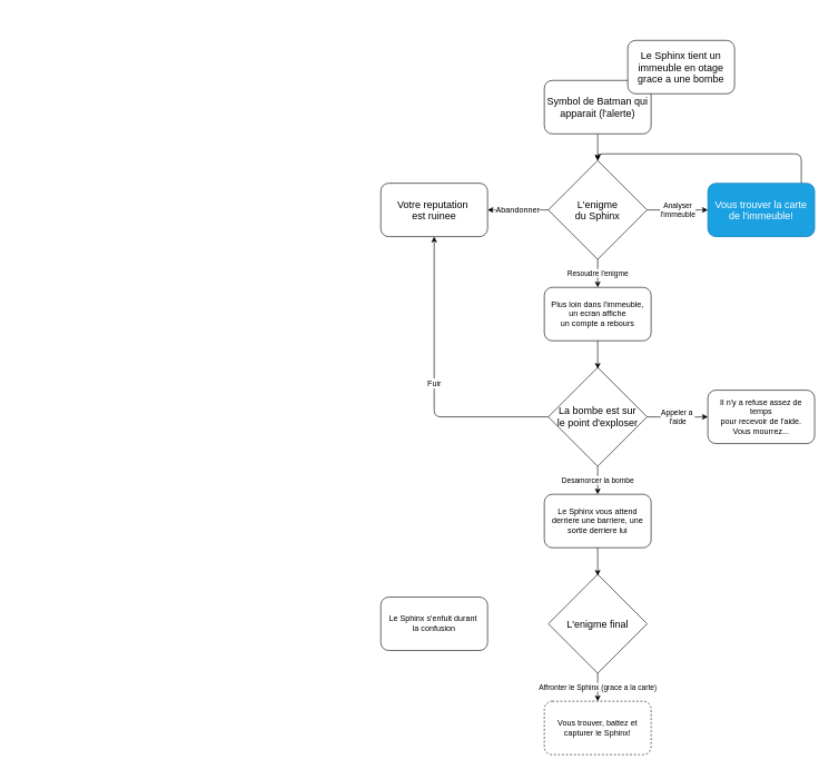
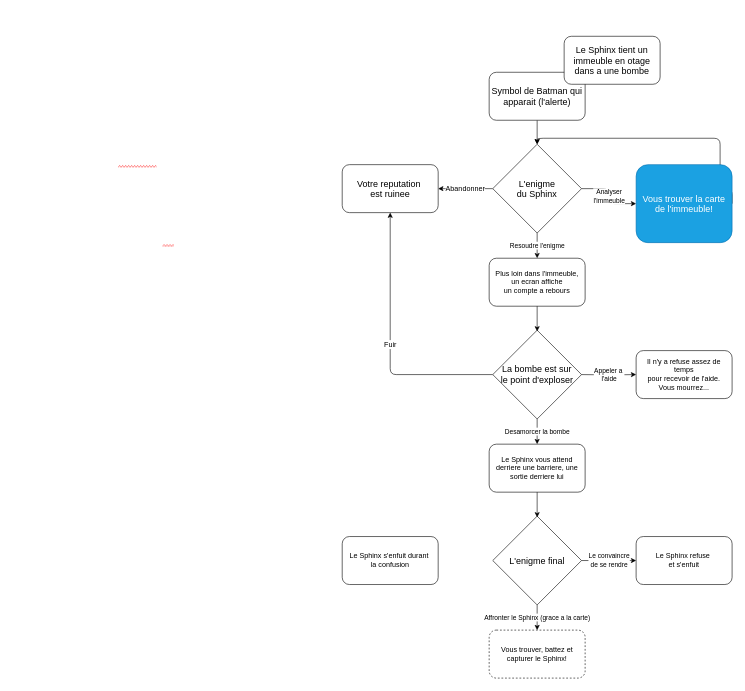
- <mxCell id="12" value="&lt;span style=&quot;font-size: 15px;&quot;&gt;Le Sphinx tient un immeuble en otage grace a une bombe&lt;/span&gt;" style="rounded=1;whiteSpace=wrap;html=1;" parent="1" vertex="1"><mxGeometry x="940" y="60" width="160" height="80" as="geometry" /></mxCell>
+ <mxCell id="12" value="&lt;span style=&quot;font-size: 15px;&quot;&gt;Le Sphinx tient un immeuble en otage dans a une bombe&lt;/span&gt;" style="rounded=1;whiteSpace=wrap;html=1;" parent="1" vertex="1"><mxGeometry x="940" y="60" width="160" height="80" as="geometry" /></mxCell>
+ <mxCell id="4" value="&lt;p style=&quot;box-sizing: border-box; scroll-margin-top: calc(var(--site-header-height) + 20px); color: rgb(255, 255, 255); font-size: 19px; text-align: start; line-height: 120%;&quot;&gt;&lt;font face=&quot;Times New Roman&quot;&gt;&lt;span style=&quot;box-sizing: border-box; scroll-margin-top: calc(var(--site-header-height) + 20px); font-weight: bolder;&quot;&gt;Genre:&lt;/span&gt;&amp;nbsp;Action, mystere&lt;/font&gt;&lt;/p&gt;&lt;p style=&quot;box-sizing: border-box; scroll-margin-top: calc(var(--site-header-height) + 20px); color: rgb(255, 255, 255); font-size: 19px; text-align: start; line-height: 120%;&quot;&gt;&lt;font face=&quot;Times New Roman&quot;&gt;&lt;span style=&quot;box-sizing: border-box; scroll-margin-top: calc(var(--site-header-height) + 20px); font-weight: bolder;&quot;&gt;Inspiration:&lt;/span&gt;&amp;nbsp;&lt;a style=&quot;box-sizing: border-box; scroll-margin-top: calc(var(--site-header-height) + 20px); color: currentcolor; background-image: linear-gradient(0deg,var(--highlight),var(--highlight)); background-position: center bottom; background-repeat: no-repeat; background-size: 100% 40%; text-decoration-line: none; transition: background-size 0.1s cubic-bezier(0.455, 0.03, 0.515, 0.955) 75ms;&quot; href=&quot;https://www.imdb.com/title/tt1631867/&quot; rel=&quot;noopener noreferrer&quot; target=&quot;_blank&quot;&gt;B&lt;/a&gt;atman&lt;/font&gt;&lt;/p&gt;&lt;p style=&quot;box-sizing: border-box; scroll-margin-top: calc(var(--site-header-height) + 20px); color: rgb(255, 255, 255); font-size: 19px; text-align: start; line-height: 120%;&quot;&gt;&lt;font face=&quot;Times New Roman&quot;&gt;&lt;span style=&quot;box-sizing: border-box; scroll-margin-top: calc(var(--site-header-height) + 20px); font-weight: bolder;&quot;&gt;Nom:&lt;/span&gt;&amp;nbsp;Le retour du Sphinx&lt;/font&gt;&lt;/p&gt;&lt;p style=&quot;box-sizing: border-box; scroll-margin-top: calc(var(--site-header-height) + 20px); color: rgb(255, 255, 255); font-size: 19px; text-align: start; line-height: 120%;&quot;&gt;&lt;span style=&quot;background-color: initial; box-sizing: border-box; scroll-margin-top: calc(var(--site-header-height) + 20px); font-weight: bolder;&quot;&gt;&lt;font face=&quot;Times New Roman&quot;&gt;Palette:&amp;nbsp;&lt;/font&gt;&lt;/span&gt;&lt;/p&gt;&lt;p style=&quot;box-sizing: border-box; scroll-margin-top: calc(var(--site-header-height) + 20px); color: rgb(255, 255, 255); font-size: 19px; text-align: start; line-height: 120%;&quot;&gt;&lt;font face=&quot;Times New Roman&quot;&gt;&lt;span style=&quot;background-color: initial; margin: 0px; padding: 0px; user-select: text; -webkit-user-drag: none; -webkit-tap-highlight-color: transparent; line-height: 25px; font-variant-ligatures: none !important;&quot; lang=&quot;EN-US&quot; class=&quot;TextRun SCXO255945562 BCX9&quot; data-contrast=&quot;auto&quot;&gt;&lt;b style=&quot;&quot;&gt;Couleur de fond du site:&lt;/b&gt; #2F2E2C&lt;/span&gt;&lt;/font&gt;&lt;/p&gt;&lt;p style=&quot;box-sizing: border-box; scroll-margin-top: calc(var(--site-header-height) + 20px); color: rgb(255, 255, 255); font-size: 19px; text-align: start; line-height: 120%;&quot;&gt;&lt;font face=&quot;Times New Roman&quot;&gt;&lt;span style=&quot;background-color: initial; margin: 0px; padding: 0px; user-select: text; -webkit-user-drag: none; -webkit-tap-highlight-color: transparent; line-height: 25px; font-variant-ligatures: none !important;&quot; lang=&quot;EN-US&quot; class=&quot;TextRun SCXO255945562 BCX9&quot; data-contrast=&quot;auto&quot;&gt;&lt;b&gt;&lt;span style=&quot;margin: 0px; padding: 0px; user-select: text; -webkit-user-drag: none; -webkit-tap-highlight-color: transparent;&quot; class=&quot;NormalTextRun SCXO255945562 BCX9&quot;&gt;Couleur de fond du&amp;nbsp;&lt;/span&gt;&lt;span style=&quot;margin: 0px; padding: 0px; user-select: text; -webkit-user-drag: none; -webkit-tap-highlight-color: transparent; background-repeat: repeat-x; background-position: left bottom; background-image: url(&amp;quot;data:image/gif;base64,R0lGODlhBQAEAJECAP////8AAAAAAAAAACH5BAEAAAIALAAAAAAFAAQAAAIIlGAXCCHrTCgAOw==&amp;quot;); border-bottom: 1px solid transparent;&quot; class=&quot;SpellingError SCXO255945562 BCX9&quot;&gt;contenu&lt;/span&gt;&lt;/b&gt;&lt;span style=&quot;margin: 0px; padding: 0px; user-select: text; -webkit-user-drag: none; -webkit-tap-highlight-color: transparent;&quot; class=&quot;NormalTextRun SCXO255945562 BCX9&quot;&gt;&lt;b&gt;:&lt;/b&gt; #679BF1&lt;/span&gt;&lt;/span&gt;&lt;/font&gt;&lt;/p&gt;&lt;p style=&quot;box-sizing: border-box; scroll-margin-top: calc(var(--site-header-height) + 20px); color: rgb(255, 255, 255); font-size: 19px; text-align: start; line-height: 120%;&quot;&gt;&lt;font face=&quot;Times New Roman&quot;&gt;&lt;span style=&quot;background-color: initial; margin: 0px; padding: 0px; user-select: text; -webkit-user-drag: none; -webkit-tap-highlight-color: transparent; line-height: 25px; font-variant-ligatures: none !important;&quot; lang=&quot;EN-US&quot; class=&quot;TextRun SCXO255945562 BCX9&quot; data-contrast=&quot;auto&quot;&gt;&lt;b&gt;Couleur de la police:&lt;/b&gt; #050505&lt;/span&gt;&lt;/font&gt;&lt;/p&gt;&lt;p style=&quot;box-sizing: border-box; scroll-margin-top: calc(var(--site-header-height) + 20px); color: rgb(255, 255, 255); font-size: 19px; text-align: start; line-height: 120%;&quot;&gt;&lt;font face=&quot;Times New Roman&quot;&gt;&lt;span style=&quot;background-color: initial; margin: 0px; padding: 0px; user-select: text; -webkit-user-drag: none; -webkit-tap-highlight-color: transparent; line-height: 25px; font-variant-ligatures: none !important;&quot; lang=&quot;EN-US&quot; class=&quot;TextRun SCXO255945562 BCX9&quot; data-contrast=&quot;auto&quot;&gt;&lt;b&gt;Couleur de fond des boutons:&lt;/b&gt; #F8DE7E&lt;/span&gt;&lt;/font&gt;&lt;/p&gt;&lt;p style=&quot;box-sizing: border-box; scroll-margin-top: calc(var(--site-header-height) + 20px); color: rgb(255, 255, 255); font-size: 19px; text-align: start; line-height: 120%;&quot;&gt;&lt;font face=&quot;Times New Roman&quot;&gt;&lt;b&gt;&lt;span style=&quot;background-color: initial; margin: 0px; padding: 0px; user-select: text; -webkit-user-drag: none; -webkit-tap-highlight-color: transparent; line-height: 25px; font-variant-ligatures: none !important;&quot; lang=&quot;EN-US&quot; class=&quot;TextRun SCXO255945562 BCX9&quot; data-contrast=&quot;auto&quot;&gt;&lt;span style=&quot;margin: 0px; padding: 0px; user-select: text; -webkit-user-drag: none; -webkit-tap-highlight-color: transparent;&quot; class=&quot;NormalTextRun SCXO255945562 BCX9&quot;&gt;Couleur de fond des boutons&amp;nbsp;&lt;/span&gt;&lt;span style=&quot;margin: 0px; padding: 0px; user-select: text; -webkit-user-drag: none; -webkit-tap-highlight-color: transparent; background-repeat: repeat-x; background-position: left bottom; background-image: url(&amp;quot;data:image/gif;base64,R0lGODlhBQAEAJECAP////8AAAAAAAAAACH5BAEAAAIALAAAAAAFAAQAAAIIlGAXCCHrTCgAOw==&amp;quot;); border-bottom: 1px solid transparent;&quot; class=&quot;SpellingError SCXO255945562 BCX9&quot;&gt;en&lt;/span&gt;&lt;span style=&quot;margin: 0px; padding: 0px; user-select: text; -webkit-user-drag: none; -webkit-tap-highlight-color: transparent;&quot; class=&quot;NormalTextRun SCXO255945562 BCX9&quot;&gt;&amp;nbsp;&lt;/span&gt;&lt;/span&gt;&lt;span style=&quot;background-color: initial; margin: 0px; padding: 0px; user-select: text; -webkit-user-drag: none; -webkit-tap-highlight-color: transparent; font-style: italic; line-height: 25px; font-variant-ligatures: none !important;&quot; lang=&quot;EN-US&quot; class=&quot;TextRun SCXO255945562 BCX9&quot; data-contrast=&quot;auto&quot;&gt;hover&lt;/span&gt;&lt;/b&gt;&lt;span style=&quot;background-color: initial; margin: 0px; padding: 0px; user-select: text; -webkit-user-drag: none; -webkit-tap-highlight-color: transparent; line-height: 25px; font-variant-ligatures: none !important;&quot; lang=&quot;EN-US&quot; class=&quot;TextRun SCXO255945562 BCX9&quot; data-contrast=&quot;auto&quot;&gt;&lt;b&gt;:&lt;/b&gt; #FFC40A&lt;/span&gt;&lt;/font&gt;&lt;/p&gt;&lt;p style=&quot;box-sizing: border-box; scroll-margin-top: calc(var(--site-header-height) + 20px); color: rgb(255, 255, 255); font-size: 19px; text-align: start; line-height: 120%;&quot;&gt;&lt;span style=&quot;background-color: initial; margin: 0px; padding: 0px; user-select: text; -webkit-user-drag: none; -webkit-tap-highlight-color: transparent; line-height: 25px; font-variant-ligatures: none !important;&quot; lang=&quot;EN-US&quot; class=&quot;TextRun SCXO255945562 BCX9&quot; data-contrast=&quot;auto&quot;&gt;&lt;font face=&quot;Times New Roman&quot;&gt;&lt;b&gt;Couleur de la police des boutons:&lt;/b&gt; #050505&lt;/font&gt;&lt;/span&gt;&lt;/p&gt;" style="text;html=1;align=center;verticalAlign=middle;resizable=0;points=[];autosize=1;strokeColor=none;fillColor=none;" parent="1" vertex="1"><mxGeometry width="420" height="460" as="geometry" x="20" y="20" /></mxCell>
- <mxCell id="16" value="&lt;font style=&quot;font-size: 15px;&quot;&gt;Vous trouver la carte de l'immeuble!&lt;/font&gt;" style="rounded=1;whiteSpace=wrap;html=1;fillColor=#1ba1e2;fontColor=#ffffff;strokeColor=#006EAF;" parent="1" vertex="1"><mxGeometry x="1060" y="274" width="160" height="80" as="geometry" /></mxCell>
+ <mxCell id="16" value="&lt;font style=&quot;font-size: 15px;&quot;&gt;Vous trouver la carte de l'immeuble!&lt;/font&gt;" style="rounded=1;whiteSpace=wrap;html=1;fillColor=#1ba1e2;fontColor=#ffffff;strokeColor=#006EAF;" parent="1" vertex="1"><mxGeometry x="1060" y="274" width="160" height="130" as="geometry" /></mxCell>
+ <mxCell id="19" value="Le convaincre&lt;br&gt;de se rendre" style="edgeStyle=orthogonalEdgeStyle;html=1;exitX=1;exitY=0.5;exitDx=0;exitDy=0;fontSize=11;elbow=vertical;" parent="1" source="20" target="23" edge="1"><mxGeometry relative="1" as="geometry" /></mxCell>
+ <mxCell id="23" value="Le Sphinx refuse&amp;nbsp;&lt;br&gt;et s'enfuit" style="rounded=1;whiteSpace=wrap;html=1;" parent="1" vertex="1"><mxGeometry x="1060" y="894" width="160" height="80" as="geometry" /></mxCell>
